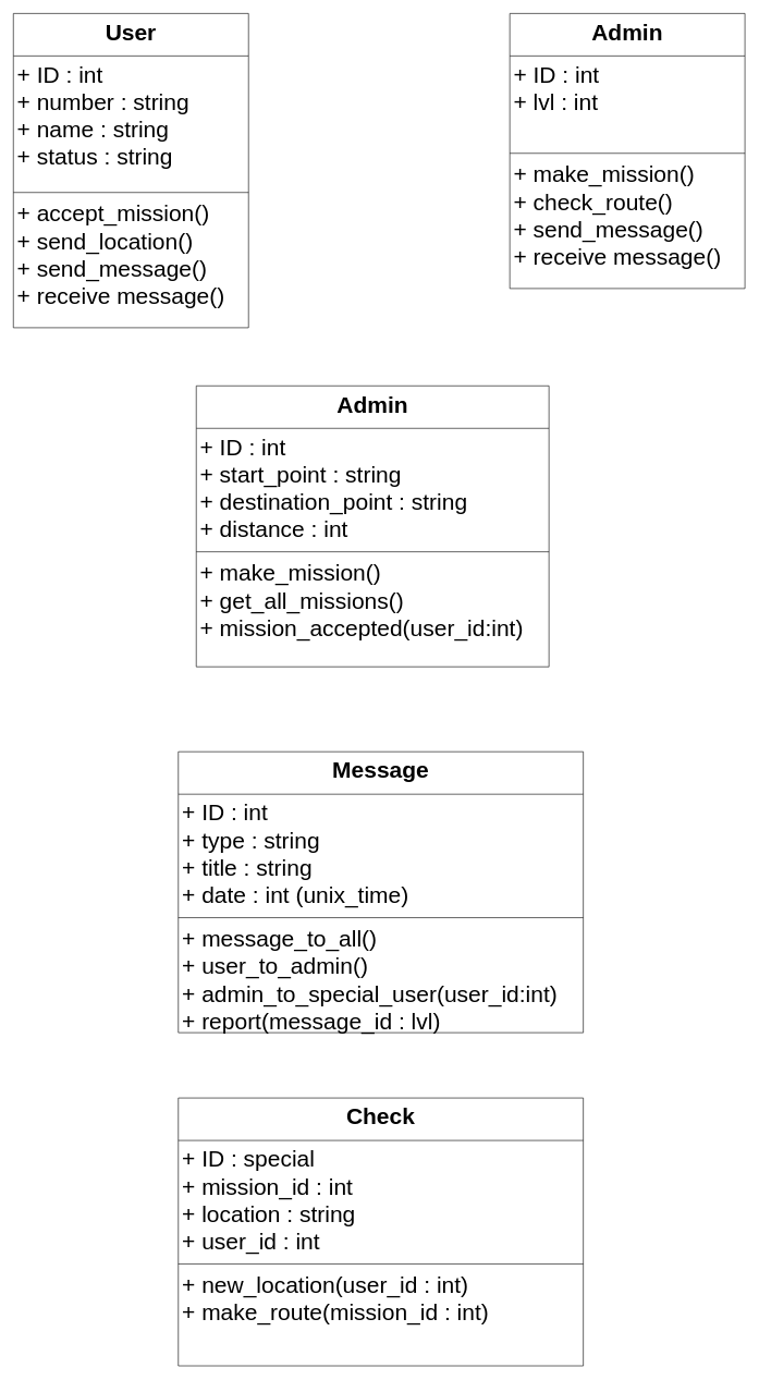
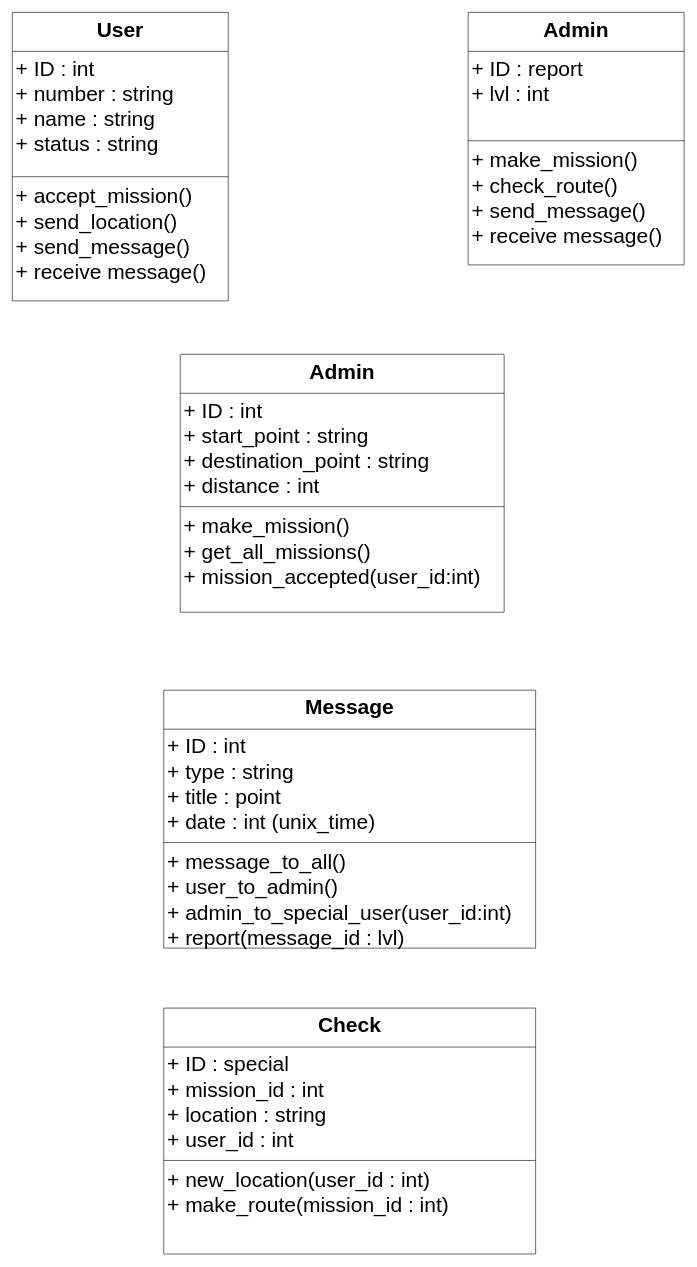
- <mxCell id="7" value="+ ID : int&#10;+ lvl : int" style="text;strokeColor=none;fillColor=none;align=left;verticalAlign=top;spacingLeft=4;spacingRight=4;overflow=hidden;rotatable=0;points=[[0,0.5],[1,0.5]];portConstraint=eastwest;fontSize=35;" parent="6" vertex="1"><mxGeometry y="65" width="360" height="145" as="geometry" /></mxCell>
+ <mxCell id="7" value="+ ID : report&#10;+ lvl : int" style="text;strokeColor=none;fillColor=none;align=left;verticalAlign=top;spacingLeft=4;spacingRight=4;overflow=hidden;rotatable=0;points=[[0,0.5],[1,0.5]];portConstraint=eastwest;fontSize=35;" parent="6" vertex="1"><mxGeometry y="65" width="360" height="145" as="geometry" /></mxCell>
- <mxCell id="15" value="+ ID : int&#10;+ type : string&#10;+ title : string&#10;+ date : int (unix_time)&#10;" style="text;strokeColor=none;fillColor=none;align=left;verticalAlign=top;spacingLeft=4;spacingRight=4;overflow=hidden;rotatable=0;points=[[0,0.5],[1,0.5]];portConstraint=eastwest;fontSize=35;" parent="14" vertex="1"><mxGeometry y="65" width="620" height="185" as="geometry" /></mxCell>
+ <mxCell id="15" value="+ ID : int&#10;+ type : string&#10;+ title : point&#10;+ date : int (unix_time)&#10;" style="text;strokeColor=none;fillColor=none;align=left;verticalAlign=top;spacingLeft=4;spacingRight=4;overflow=hidden;rotatable=0;points=[[0,0.5],[1,0.5]];portConstraint=eastwest;fontSize=35;" parent="14" vertex="1"><mxGeometry y="65" width="620" height="185" as="geometry" /></mxCell>
